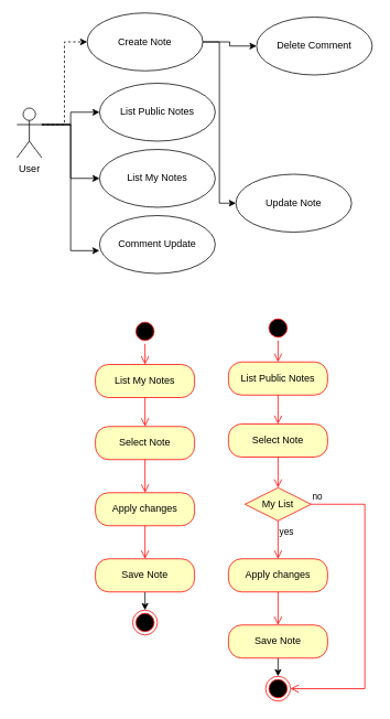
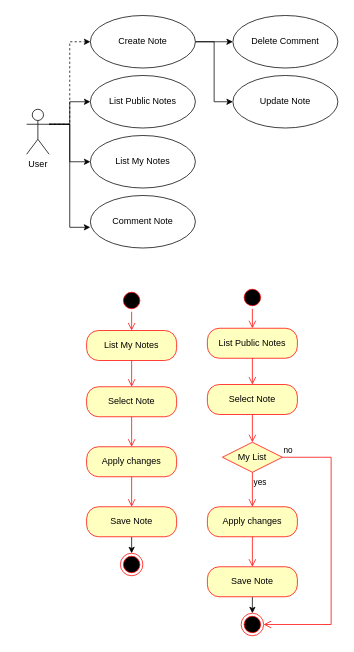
- <mxCell id="9" value="Create Note" style="ellipse;whiteSpace=wrap;html=1;" vertex="1" parent="1"><mxGeometry x="105" y="15" width="140" height="70" as="geometry" /></mxCell>
+ <mxCell id="9" value="Create Note" style="ellipse;whiteSpace=wrap;html=1;" vertex="1" parent="1"><mxGeometry x="120" y="20" width="140" height="70" as="geometry" /></mxCell>
- <mxCell id="6" value="User" style="shape=umlActor;verticalLabelPosition=bottom;verticalAlign=top;html=1;" vertex="1" parent="1"><mxGeometry x="20" y="130" width="30" height="60" as="geometry" /></mxCell>
+ <mxCell id="6" value="User" style="shape=umlActor;verticalLabelPosition=bottom;verticalAlign=top;html=1;" vertex="1" parent="1"><mxGeometry x="35" y="145" width="30" height="60" as="geometry" /></mxCell>
- <mxCell id="14" value="Update Note" style="ellipse;whiteSpace=wrap;html=1;" vertex="1" parent="1"><mxGeometry x="285" y="210" width="140" height="70" as="geometry" /></mxCell>
+ <mxCell id="14" value="Update Note" style="ellipse;whiteSpace=wrap;html=1;" vertex="1" parent="1"><mxGeometry x="310" y="100" width="140" height="70" as="geometry" /></mxCell>
- <mxCell id="12" value="Comment Update" style="ellipse;whiteSpace=wrap;html=1;" vertex="1" parent="1"><mxGeometry x="120" y="260" width="140" height="70" as="geometry" /></mxCell>
+ <mxCell id="12" value="Comment Note" style="ellipse;whiteSpace=wrap;html=1;" vertex="1" parent="1"><mxGeometry x="120" y="260" width="140" height="70" as="geometry" /></mxCell>
